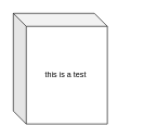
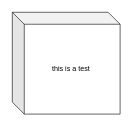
- <mxCell id="2" value="this is a test&amp;nbsp;" style="shape=cube;whiteSpace=wrap;html=1;boundedLbl=1;backgroundOutline=1;darkOpacity=0.05;darkOpacity2=0.1;" vertex="1" parent="1"><mxGeometry x="20" y="20" width="145" height="170" as="geometry" /></mxCell>
+ <mxCell id="2" value="this is a test&amp;nbsp;" style="shape=cube;whiteSpace=wrap;html=1;boundedLbl=1;backgroundOutline=1;darkOpacity=0.05;darkOpacity2=0.1;" vertex="1" parent="1"><mxGeometry x="20" y="20" width="180" height="170" as="geometry" /></mxCell>
